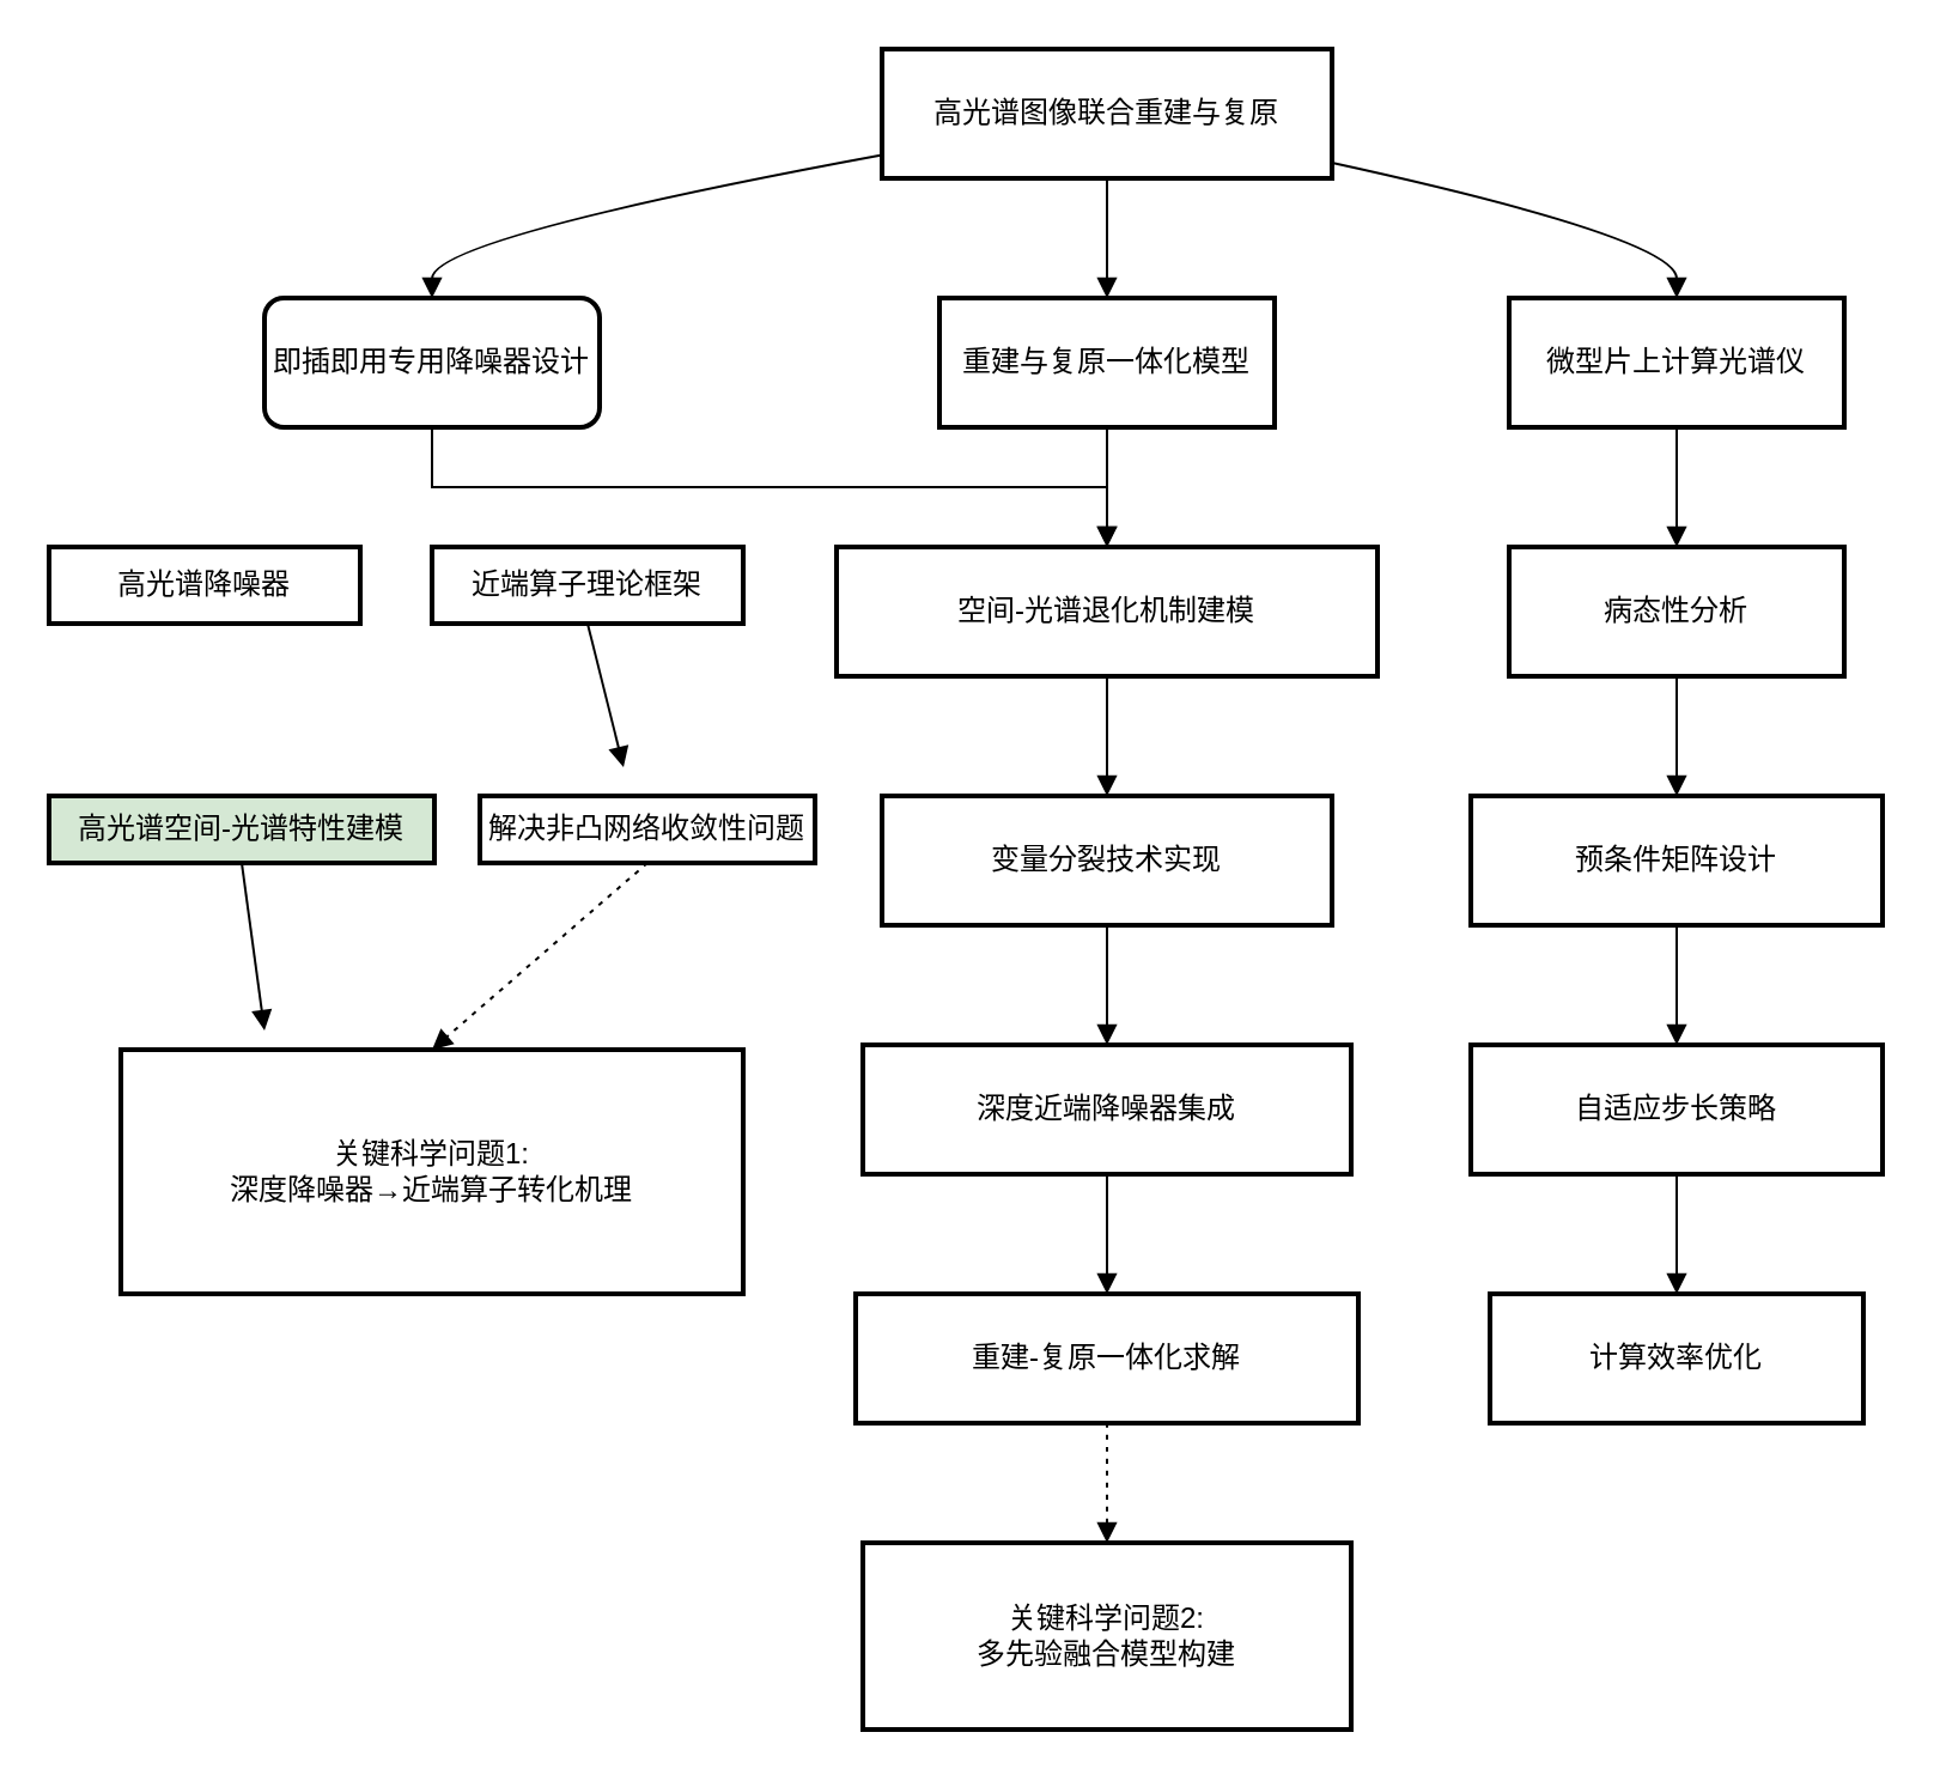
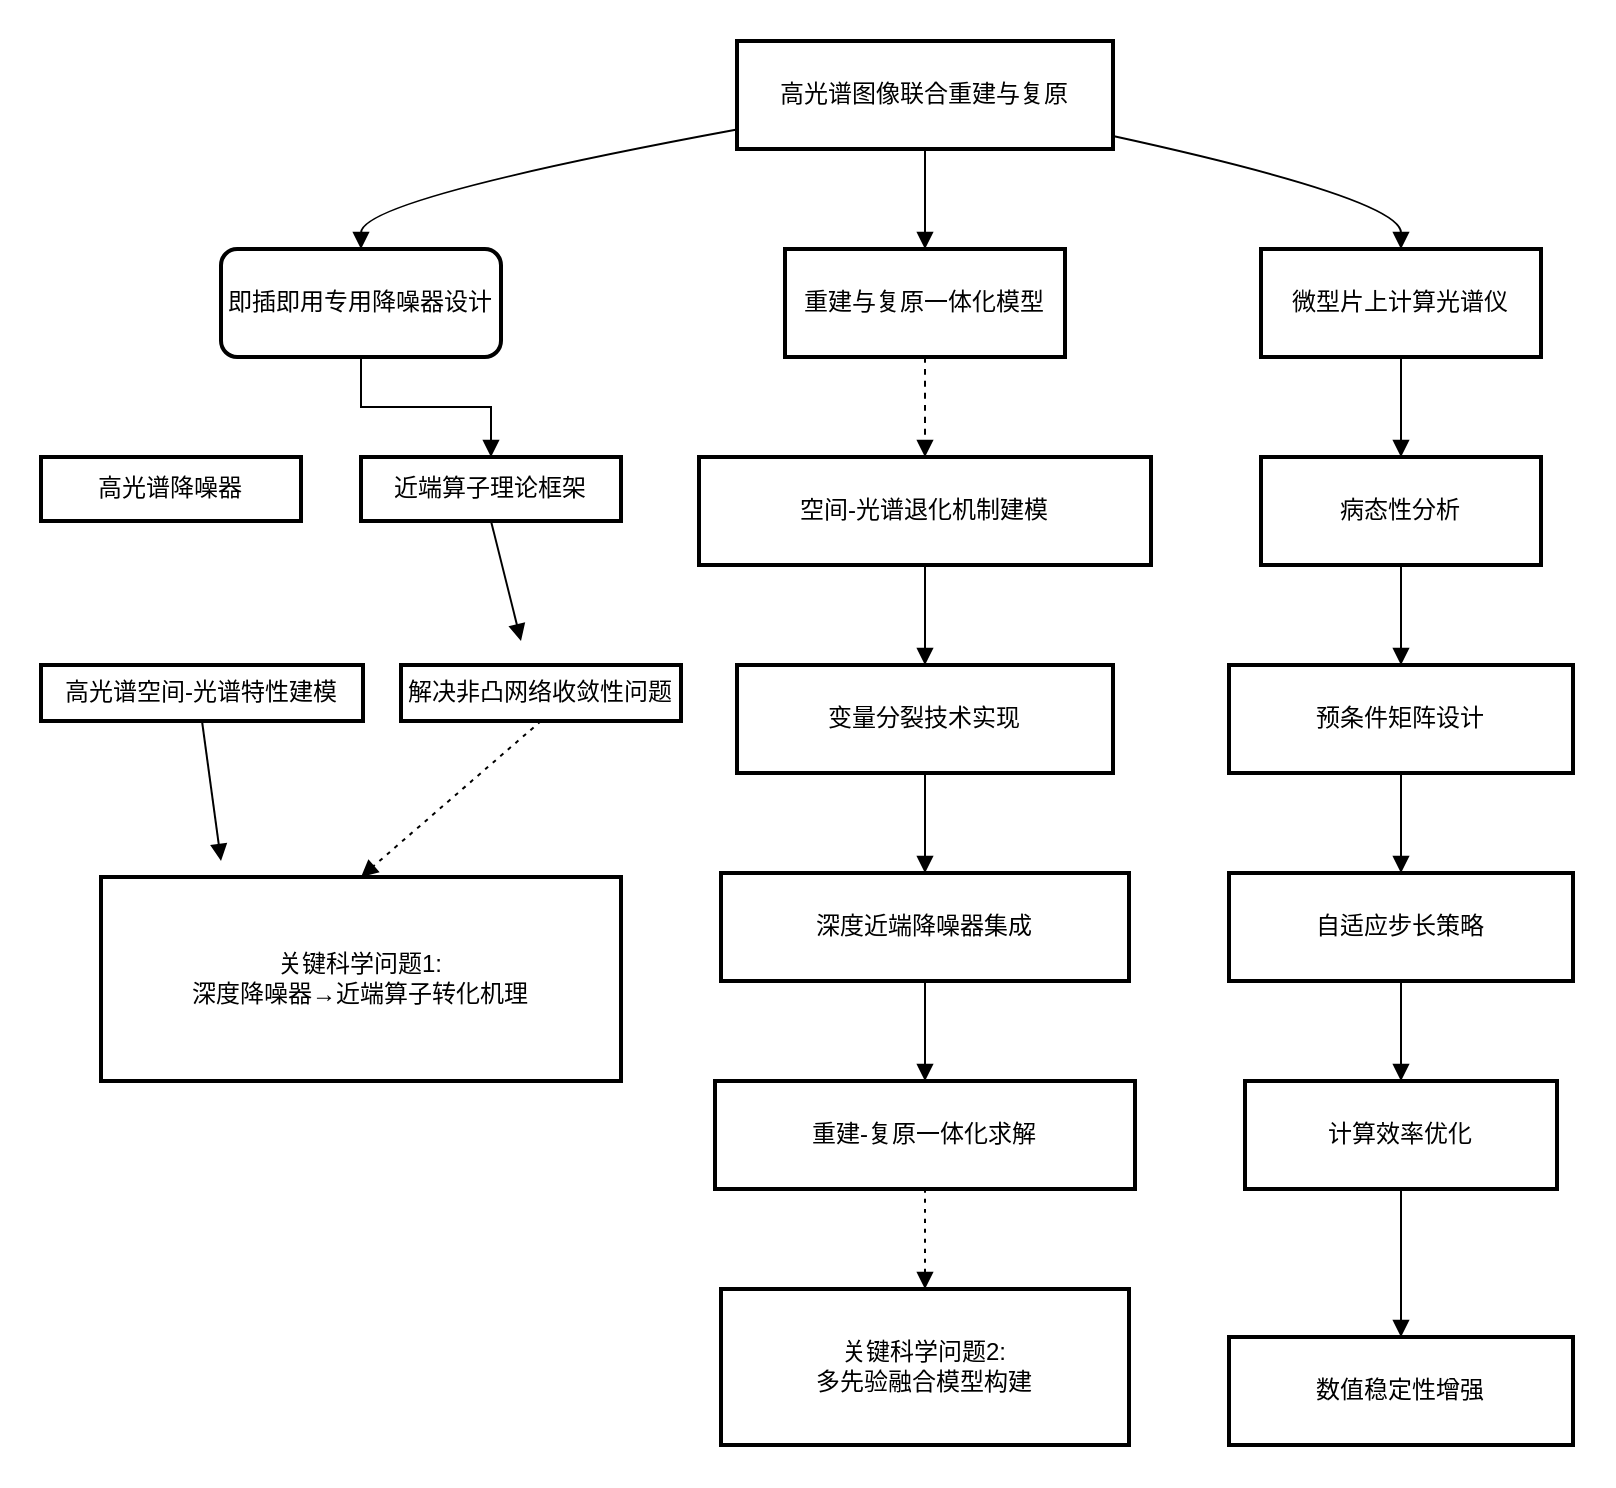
- <mxCell id="27" value="" style="curved=1;startArrow=none;endArrow=block;exitX=0.5;exitY=1;entryX=0.5;entryY=0;rounded=0;" edge="1" parent="1" source="4" target="10"><mxGeometry relative="1" as="geometry"><Array as="points" /></mxGeometry></mxCell>
+ <mxCell id="27" value="" style="curved=1;startArrow=none;endArrow=block;exitX=0.5;exitY=1;entryX=0.5;entryY=0;rounded=0;dashed=1;" edge="1" parent="1" source="4" target="10"><mxGeometry relative="1" as="geometry"><Array as="points" /></mxGeometry></mxCell>
- <mxCell id="23" value="" style="startArrow=none;endArrow=block;exitX=0.5;exitY=1;rounded=0;edgeStyle=orthogonalEdgeStyle;" edge="1" parent="1" source="3" target="10"><mxGeometry relative="1" as="geometry" /></mxCell>
+ <mxCell id="23" value="" style="startArrow=none;endArrow=block;exitX=0.5;exitY=1;entryX=0.5;entryY=0;rounded=0;edgeStyle=orthogonalEdgeStyle;" edge="1" parent="1" source="3" target="6"><mxGeometry relative="1" as="geometry" /></mxCell>
- <mxCell id="7" value="高光谱空间-光谱特性建模" style="whiteSpace=wrap;strokeWidth=2;fillColor=#d5e8d4;" vertex="1" parent="1"><mxGeometry x="20" y="332" width="161" height="28" as="geometry" /></mxCell>
+ <mxCell id="7" value="高光谱空间-光谱特性建模" style="whiteSpace=wrap;strokeWidth=2;" vertex="1" parent="1"><mxGeometry x="20" y="332" width="161" height="28" as="geometry" /></mxCell>
+ <mxCell id="36" value="" style="curved=1;startArrow=none;endArrow=block;exitX=0.5;exitY=1;entryX=0.5;entryY=0;rounded=0;" edge="1" parent="1" source="18" target="19"><mxGeometry relative="1" as="geometry"><Array as="points" /></mxGeometry></mxCell>
+ <mxCell id="19" value="数值稳定性增强" style="whiteSpace=wrap;strokeWidth=2;" vertex="1" parent="1"><mxGeometry x="614" y="668" width="172" height="54" as="geometry" /></mxCell>
